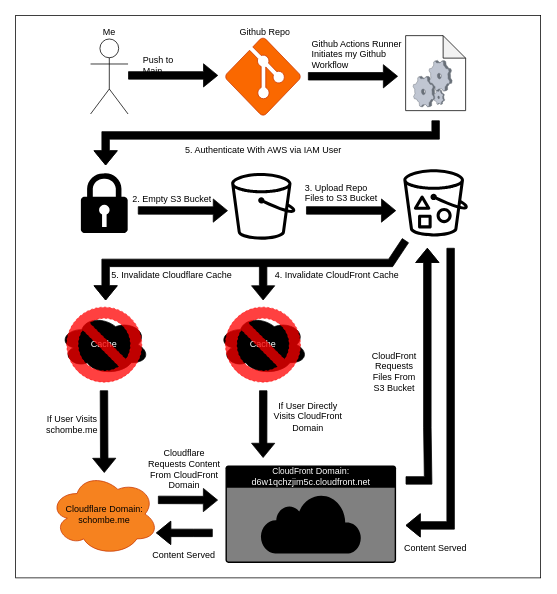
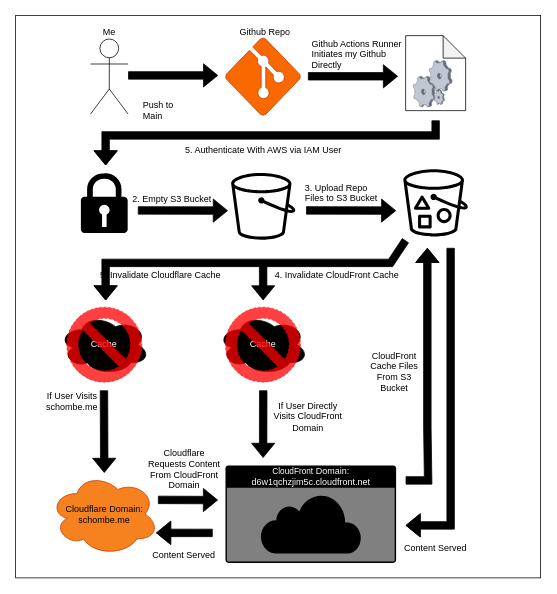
- <mxCell id="7" value="Github Actions Runner Initiates my Github Workflow" style="text;strokeColor=none;fillColor=none;align=left;verticalAlign=middle;spacingLeft=4;spacingRight=4;overflow=hidden;points=[[0,0.5],[1,0.5]];portConstraint=eastwest;rotatable=0;whiteSpace=wrap;html=1;" parent="1" vertex="1"><mxGeometry x="409" y="47" width="140" height="50" as="geometry" /></mxCell>
+ <mxCell id="7" value="Github Actions Runner Initiates my Github Directly" style="text;strokeColor=none;fillColor=none;align=left;verticalAlign=middle;spacingLeft=4;spacingRight=4;overflow=hidden;points=[[0,0.5],[1,0.5]];portConstraint=eastwest;rotatable=0;whiteSpace=wrap;html=1;" parent="1" vertex="1"><mxGeometry x="409" y="47" width="140" height="50" as="geometry" /></mxCell>
- <mxCell id="6" value="Push to Main" style="text;strokeColor=none;fillColor=none;align=left;verticalAlign=middle;spacingLeft=4;spacingRight=4;overflow=hidden;points=[[0,0.5],[1,0.5]];portConstraint=eastwest;rotatable=0;whiteSpace=wrap;html=1;" parent="1" vertex="1"><mxGeometry x="183.65" y="70" width="80.2" height="30" as="geometry" /></mxCell>
+ <mxCell id="6" value="Push to Main" style="text;strokeColor=none;fillColor=none;align=left;verticalAlign=middle;spacingLeft=4;spacingRight=4;overflow=hidden;points=[[0,0.5],[1,0.5]];portConstraint=eastwest;rotatable=0;whiteSpace=wrap;html=1;" parent="1" vertex="1"><mxGeometry x="183.65" y="130" width="80.2" height="30" as="geometry" /></mxCell>
- <mxCell id="16" value="5. Invalidate Cloudflare Cache" style="text;strokeColor=none;fillColor=none;align=left;verticalAlign=middle;spacingLeft=4;spacingRight=4;overflow=hidden;points=[[0,0.5],[1,0.5]];portConstraint=eastwest;rotatable=0;whiteSpace=wrap;html=1;" parent="1" vertex="1"><mxGeometry x="141.85" y="351" width="176" height="30" as="geometry" /></mxCell>
+ <mxCell id="16" value="5. Invalidate Cloudflare Cache" style="text;strokeColor=none;fillColor=none;align=left;verticalAlign=middle;spacingLeft=4;spacingRight=4;overflow=hidden;points=[[0,0.5],[1,0.5]];portConstraint=eastwest;rotatable=0;whiteSpace=wrap;html=1;" parent="1" vertex="1"><mxGeometry x="126.85" y="351" width="176" height="30" as="geometry" /></mxCell>
- <mxCell id="32" value="CloudFront Requests Files From S3 Bucket" style="text;html=1;align=center;verticalAlign=middle;whiteSpace=wrap;rounded=0;" parent="1" vertex="1"><mxGeometry x="490" y="460" width="70" height="70" as="geometry" /></mxCell>
+ <mxCell id="32" value="CloudFront Cache Files From S3 Bucket" style="text;html=1;align=center;verticalAlign=middle;whiteSpace=wrap;rounded=0;" parent="1" vertex="1"><mxGeometry x="490" y="460" width="70" height="70" as="geometry" /></mxCell>
- <mxCell id="38" value="If User Visits schombe.me" style="text;html=1;align=center;verticalAlign=middle;whiteSpace=wrap;rounded=0;" parent="1" vertex="1"><mxGeometry x="60" y="550" width="71" height="30" as="geometry" /></mxCell>
+ <mxCell id="38" value="If User Visits schombe.me" style="text;html=1;align=center;verticalAlign=middle;whiteSpace=wrap;rounded=0;" parent="1" vertex="1"><mxGeometry x="60" y="520" width="71" height="30" as="geometry" /></mxCell>
